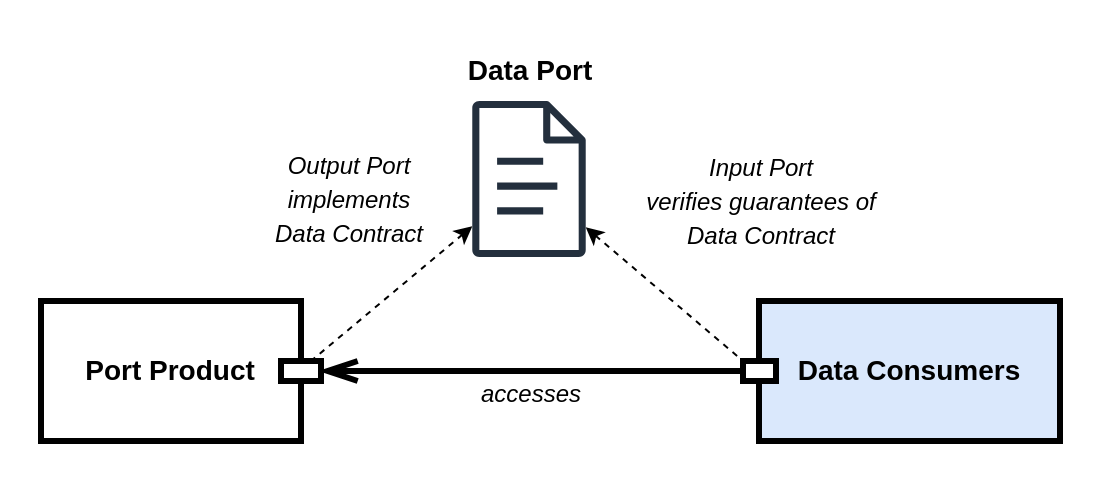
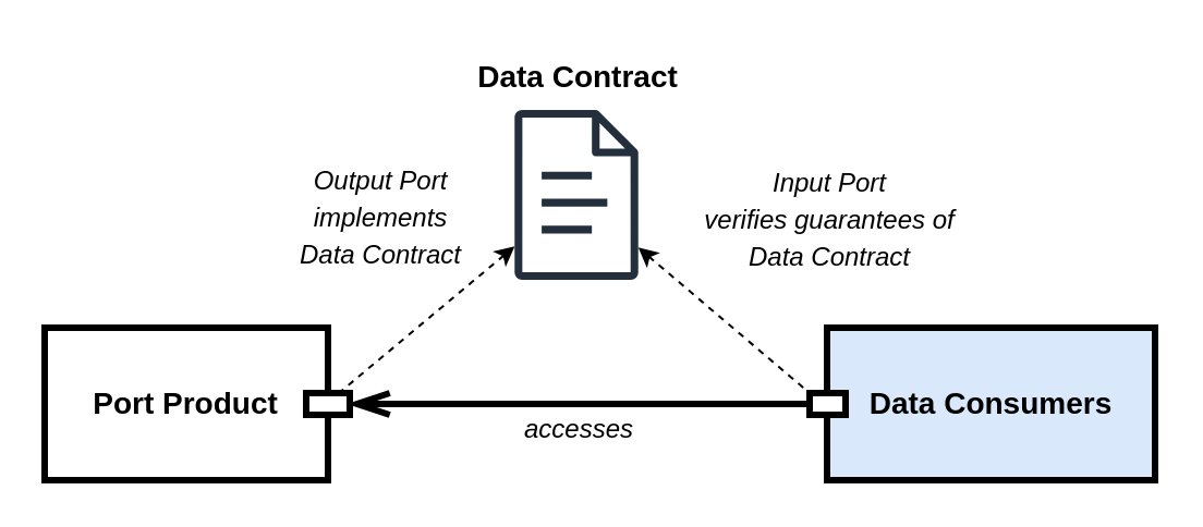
- <mxCell id="6" value="&lt;b style=&quot;font-size: 14px;&quot;&gt;Data Port&lt;/b&gt;" style="text;html=1;strokeColor=none;fillColor=none;align=center;verticalAlign=middle;whiteSpace=wrap;rounded=0;fontFamily=Helvetica;fontSize=14;" vertex="1" parent="4"><mxGeometry x="-10" width="110" height="30" as="geometry" /></mxCell>
+ <mxCell id="6" value="&lt;b style=&quot;font-size: 14px;&quot;&gt;Data Contract&lt;/b&gt;" style="text;html=1;strokeColor=none;fillColor=none;align=center;verticalAlign=middle;whiteSpace=wrap;rounded=0;fontFamily=Helvetica;fontSize=14;" vertex="1" parent="4"><mxGeometry x="-10" width="110" height="30" as="geometry" /></mxCell>
